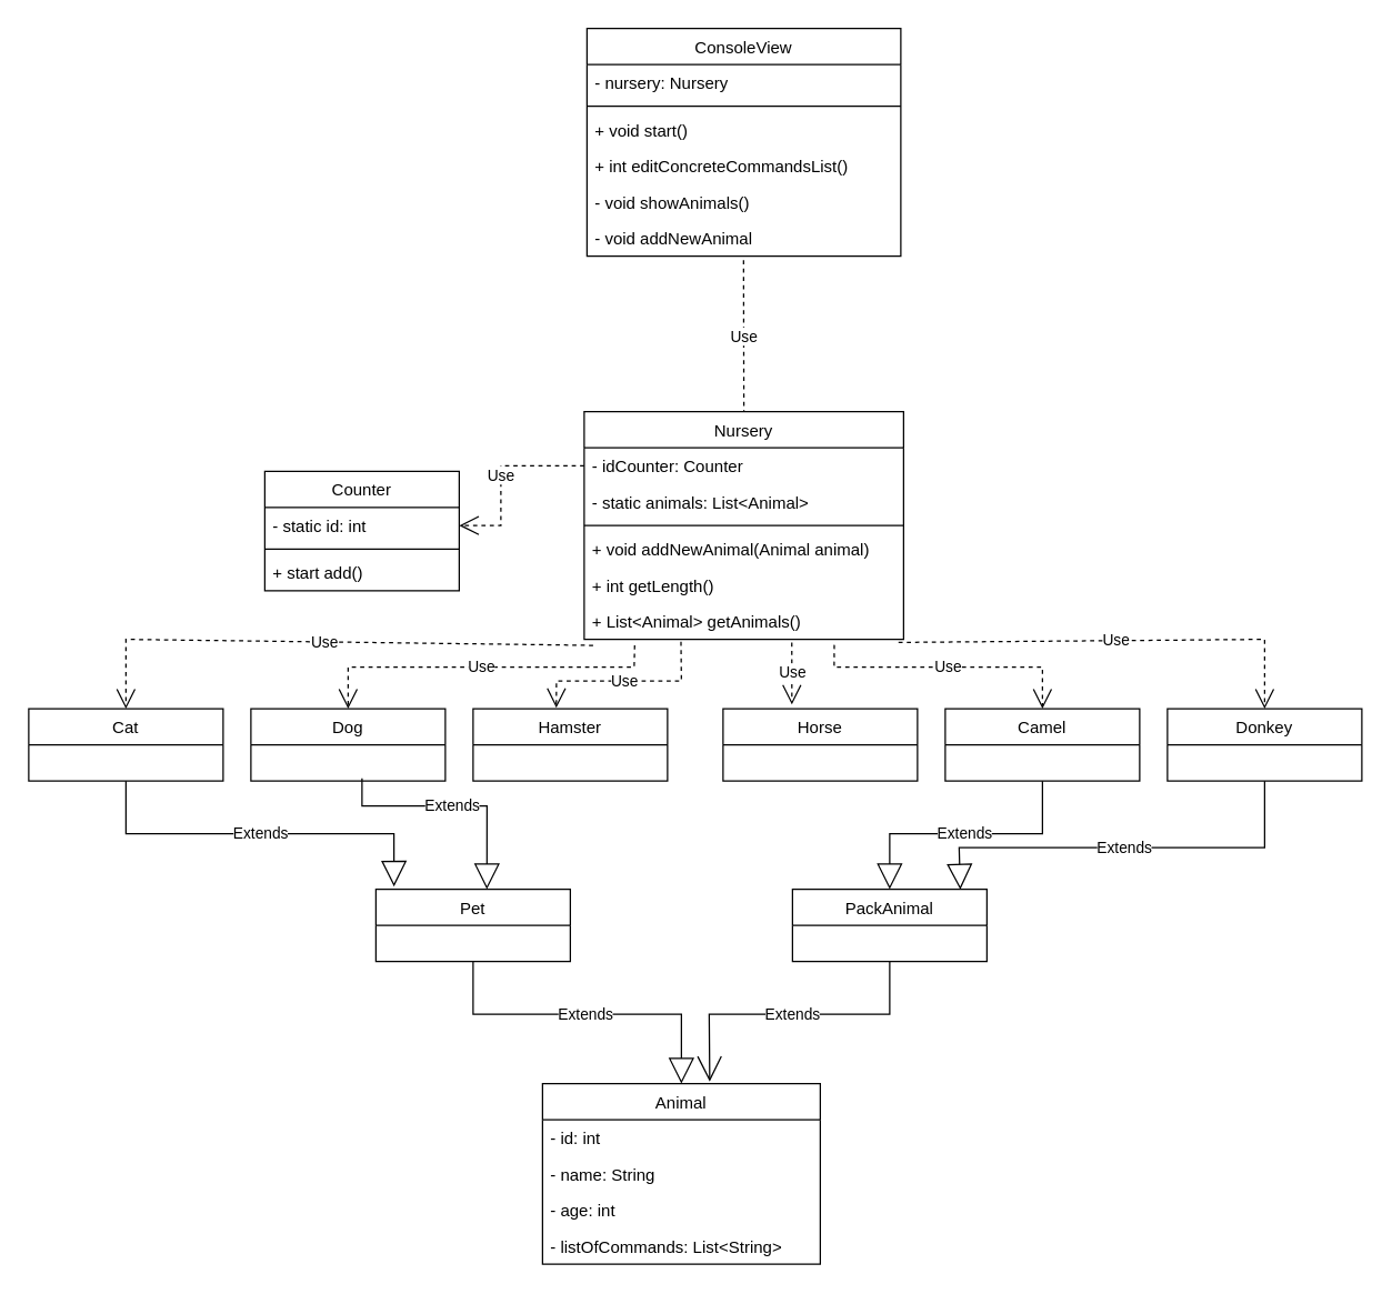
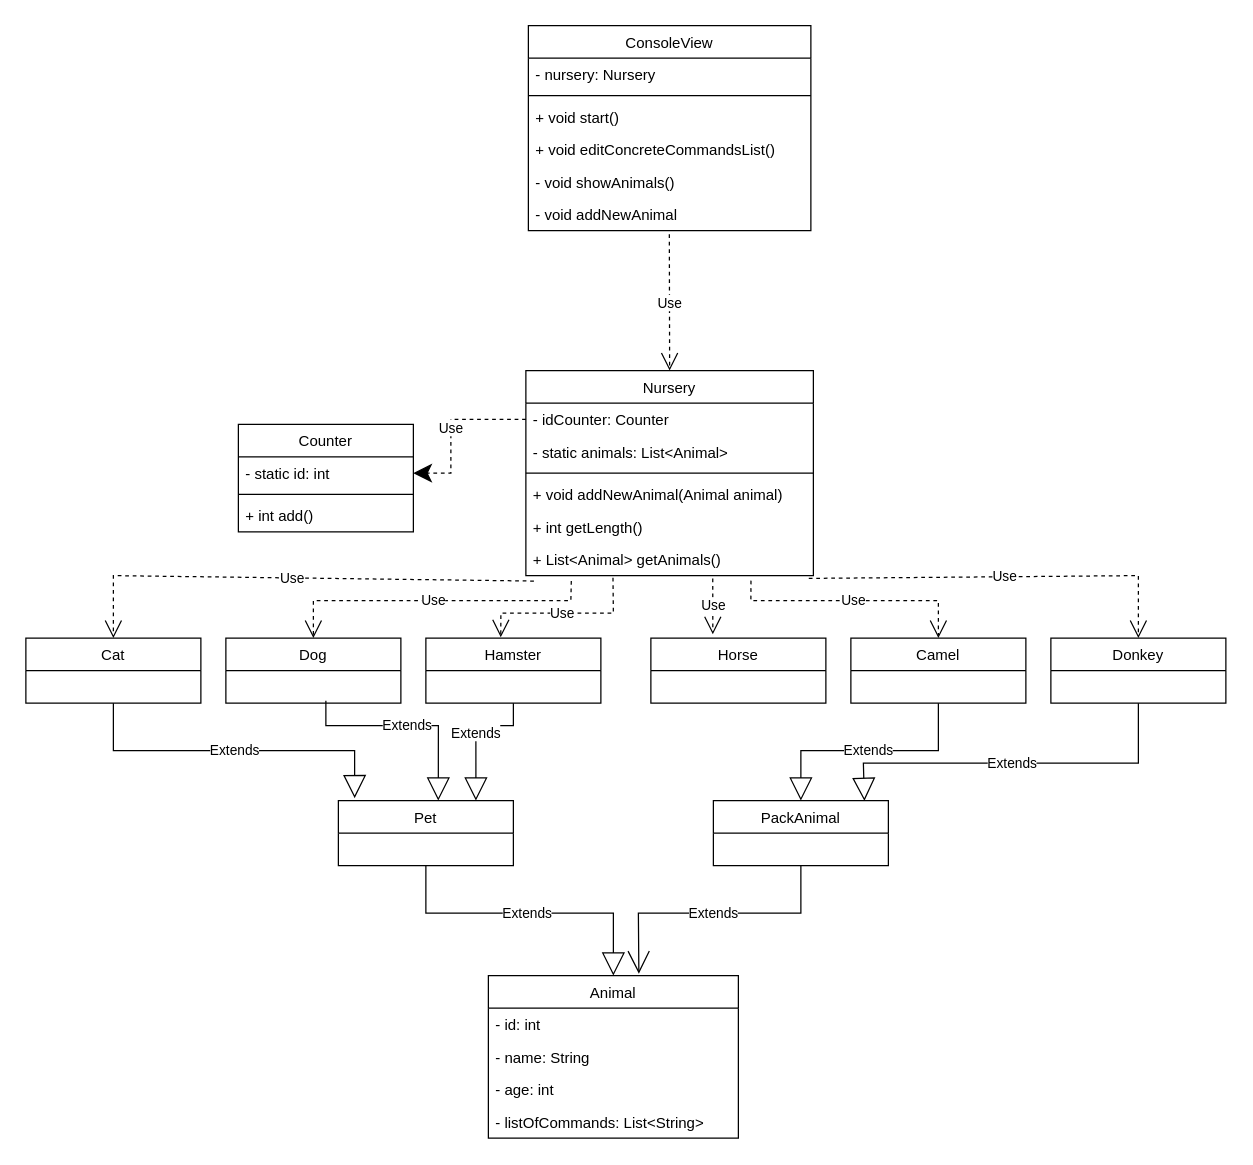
- <mxCell id="44" value="+ int editConcreteCommandsList()" style="text;strokeColor=none;fillColor=none;align=left;verticalAlign=top;spacingLeft=4;spacingRight=4;overflow=hidden;rotatable=0;points=[[0,0.5],[1,0.5]];portConstraint=eastwest;" vertex="1" parent="40"><mxGeometry y="86" width="226" height="26" as="geometry" /></mxCell>
+ <mxCell id="44" value="+ void editConcreteCommandsList()" style="text;strokeColor=none;fillColor=none;align=left;verticalAlign=top;spacingLeft=4;spacingRight=4;overflow=hidden;rotatable=0;points=[[0,0.5],[1,0.5]];portConstraint=eastwest;" vertex="1" parent="40"><mxGeometry y="86" width="226" height="26" as="geometry" /></mxCell>
- <mxCell id="47" value="Use" style="endArrow=none;endSize=12;dashed=1;html=1;rounded=0;exitX=0.499;exitY=1.109;exitDx=0;exitDy=0;exitPerimeter=0;entryX=0.5;entryY=0;entryDx=0;entryDy=0;" edge="1" parent="1" source="46" target="22"><mxGeometry width="160" relative="1" as="geometry"><mxPoint x="530" y="230" as="sourcePoint" /><mxPoint x="690" y="230" as="targetPoint" /></mxGeometry></mxCell>
+ <mxCell id="47" value="Use" style="endArrow=open;endSize=12;dashed=1;html=1;rounded=0;exitX=0.499;exitY=1.109;exitDx=0;exitDy=0;exitPerimeter=0;entryX=0.5;entryY=0;entryDx=0;entryDy=0;" edge="1" parent="1" source="46" target="22"><mxGeometry width="160" relative="1" as="geometry"><mxPoint x="530" y="230" as="sourcePoint" /><mxPoint x="690" y="230" as="targetPoint" /></mxGeometry></mxCell>
- <mxCell id="33" value="Use" style="endArrow=open;endSize=12;dashed=1;html=1;rounded=0;exitX=0;exitY=0.5;exitDx=0;exitDy=0;entryX=1;entryY=0.5;entryDx=0;entryDy=0;" edge="1" parent="1" source="23" target="30"><mxGeometry width="160" relative="1" as="geometry"><mxPoint x="-40" y="420" as="sourcePoint" /><mxPoint x="120" y="420" as="targetPoint" /><Array as="points"><mxPoint x="360" y="335" /><mxPoint x="360" y="378" /></Array></mxGeometry></mxCell>
+ <mxCell id="33" value="Use" style="endArrow=classic;endSize=12;dashed=1;html=1;rounded=0;exitX=0;exitY=0.5;exitDx=0;exitDy=0;entryX=1;entryY=0.5;entryDx=0;entryDy=0;" edge="1" parent="1" source="23" target="30"><mxGeometry width="160" relative="1" as="geometry"><mxPoint x="-40" y="420" as="sourcePoint" /><mxPoint x="120" y="420" as="targetPoint" /><Array as="points"><mxPoint x="360" y="335" /><mxPoint x="360" y="378" /></Array></mxGeometry></mxCell>
- <mxCell id="32" value="+ start add()" style="text;strokeColor=none;fillColor=none;align=left;verticalAlign=top;spacingLeft=4;spacingRight=4;overflow=hidden;rotatable=0;points=[[0,0.5],[1,0.5]];portConstraint=eastwest;" vertex="1" parent="29"><mxGeometry y="60" width="140" height="26" as="geometry" /></mxCell>
+ <mxCell id="32" value="+ int add()" style="text;strokeColor=none;fillColor=none;align=left;verticalAlign=top;spacingLeft=4;spacingRight=4;overflow=hidden;rotatable=0;points=[[0,0.5],[1,0.5]];portConstraint=eastwest;" vertex="1" parent="29"><mxGeometry y="60" width="140" height="26" as="geometry" /></mxCell>
+ <mxCell id="19" value="Extends" style="endArrow=block;endSize=16;endFill=0;html=1;rounded=0;exitX=0.5;exitY=1;exitDx=0;exitDy=0;entryX=0.786;entryY=0;entryDx=0;entryDy=0;entryPerimeter=0;" edge="1" parent="1" source="13" target="7"><mxGeometry width="160" relative="1" as="geometry"><mxPoint x="420" y="560" as="sourcePoint" /><mxPoint x="560" y="600" as="targetPoint" /><Array as="points"><mxPoint x="410" y="580" /><mxPoint x="380" y="580" /></Array></mxGeometry></mxCell>
